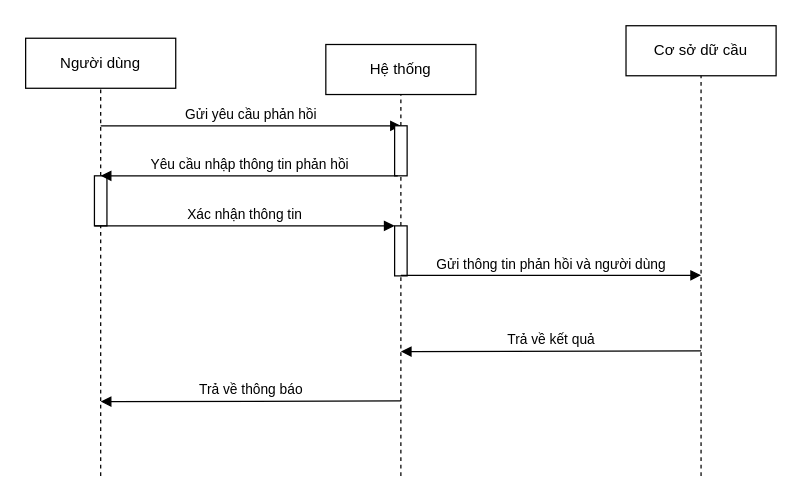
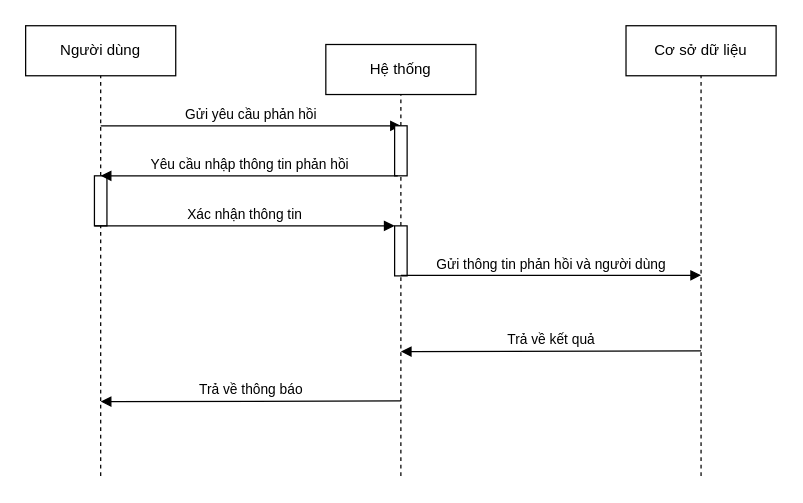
- <mxCell id="4" value="Cơ sở dữ cầu" style="rounded=0;whiteSpace=wrap;html=1;" vertex="1" parent="1"><mxGeometry x="500" width="120" height="40" as="geometry" y="20" /></mxCell>
+ <mxCell id="4" value="Cơ sở dữ liệu" style="rounded=0;whiteSpace=wrap;html=1;" vertex="1" parent="1"><mxGeometry x="500" width="120" height="40" as="geometry" y="20" /></mxCell>
- <mxCell id="2" value="Người dùng" style="rounded=0;whiteSpace=wrap;html=1;" vertex="1" parent="1"><mxGeometry x="20" y="30" width="120" height="40" as="geometry" /></mxCell>
+ <mxCell id="2" value="Người dùng" style="rounded=0;whiteSpace=wrap;html=1;" vertex="1" parent="1"><mxGeometry width="120" height="40" as="geometry" x="20" y="20" /></mxCell>
